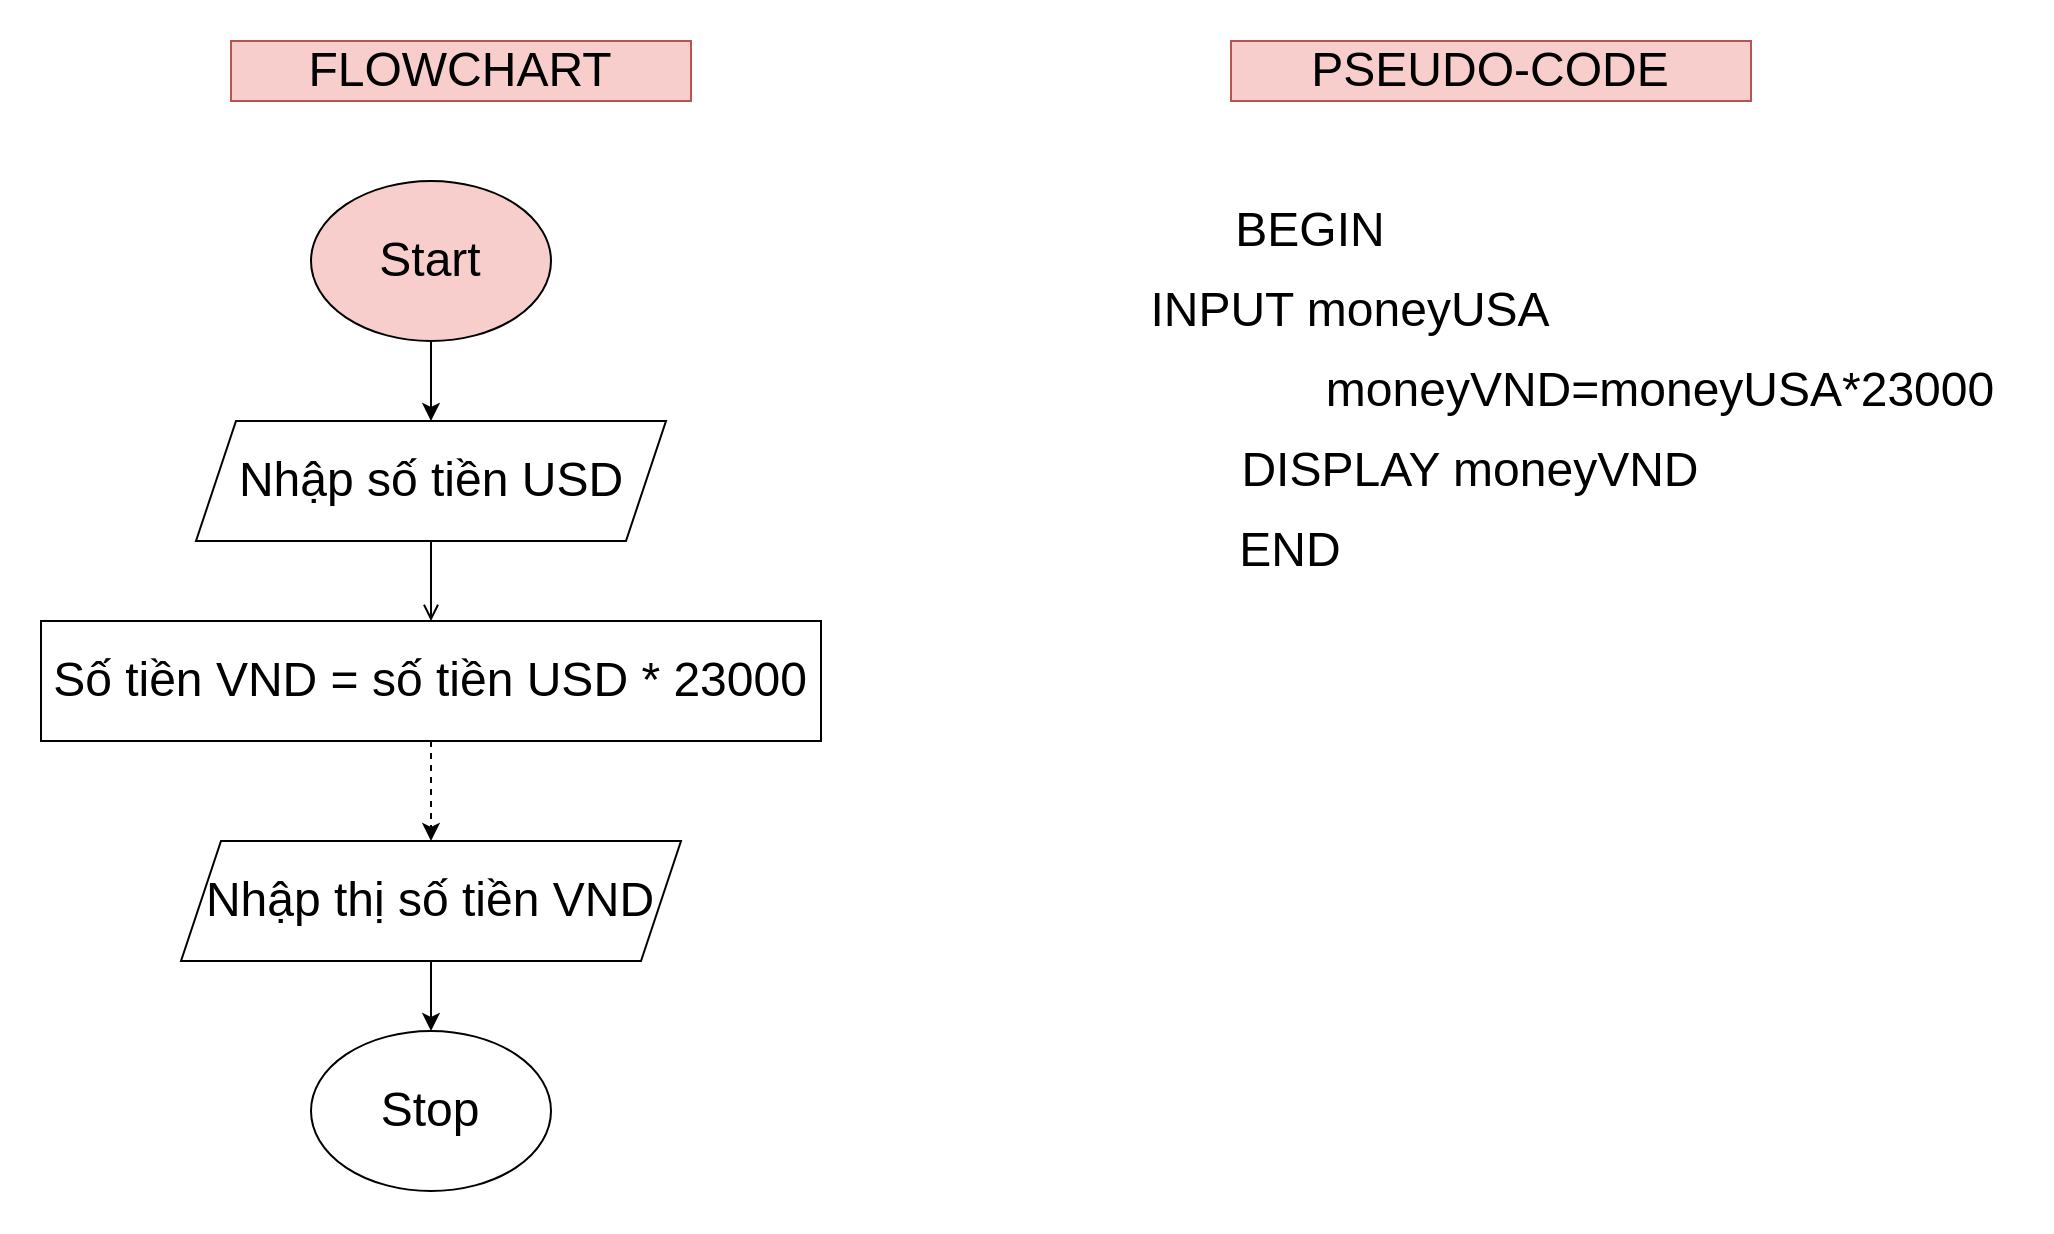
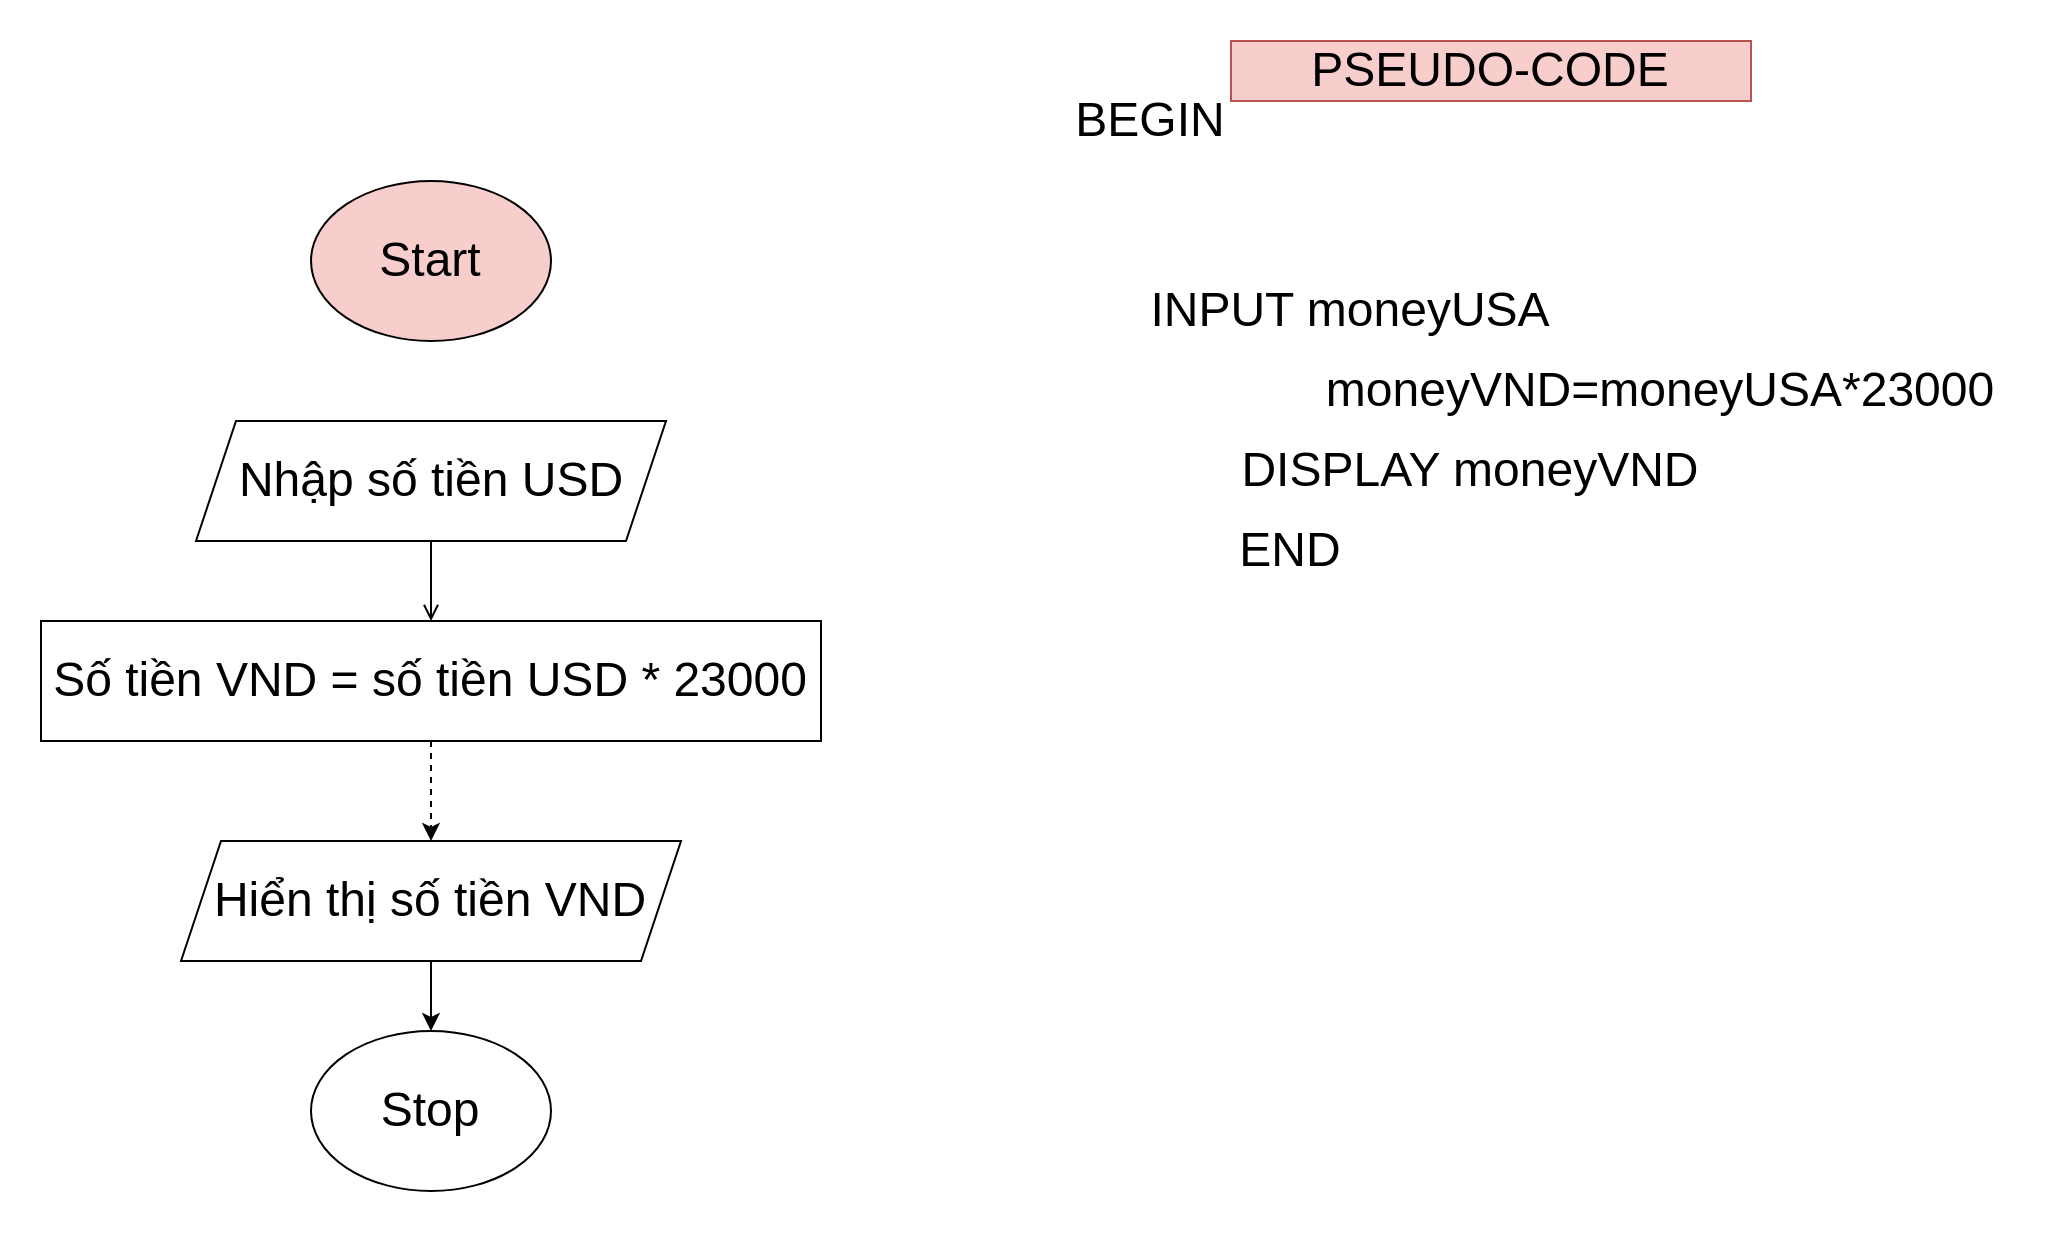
- <mxCell id="16" value="FLOWCHART" style="text;html=1;strokeColor=#b85450;fillColor=#f8cecc;align=center;verticalAlign=middle;whiteSpace=wrap;rounded=0;fontSize=24;" vertex="1" parent="1"><mxGeometry x="115" y="20" width="230" height="30" as="geometry" /></mxCell>
- <mxCell id="11" value="BEGIN" style="text;html=1;strokeColor=none;fillColor=none;align=center;verticalAlign=middle;whiteSpace=wrap;rounded=0;fontSize=24;" vertex="1" parent="1"><mxGeometry x="625" y="100" width="60" height="30" as="geometry" /></mxCell>
+ <mxCell id="11" value="BEGIN" style="text;html=1;strokeColor=none;fillColor=none;align=center;verticalAlign=middle;whiteSpace=wrap;rounded=0;fontSize=24;" vertex="1" parent="1"><mxGeometry x="545" y="45" width="60" height="30" as="geometry" /></mxCell>
- <mxCell id="7" value="" style="endArrow=classic;html=1;rounded=0;fontSize=24;exitX=0.5;exitY=1;exitDx=0;exitDy=0;entryX=0.5;entryY=0;entryDx=0;entryDy=0;" edge="1" parent="1" source="2" target="3"><mxGeometry width="50" height="50" relative="1" as="geometry"><mxPoint x="255" y="280" as="sourcePoint" /><mxPoint x="305" y="230" as="targetPoint" /></mxGeometry></mxCell>
- <mxCell id="5" value="Nhập thị số tiền VND" style="shape=parallelogram;perimeter=parallelogramPerimeter;whiteSpace=wrap;html=1;fixedSize=1;fontSize=24;" vertex="1" parent="1"><mxGeometry x="90" y="420" width="250" height="60" as="geometry" /></mxCell>
+ <mxCell id="5" value="Hiển thị số tiền VND" style="shape=parallelogram;perimeter=parallelogramPerimeter;whiteSpace=wrap;html=1;fixedSize=1;fontSize=24;" vertex="1" parent="1"><mxGeometry x="90" y="420" width="250" height="60" as="geometry" /></mxCell>
